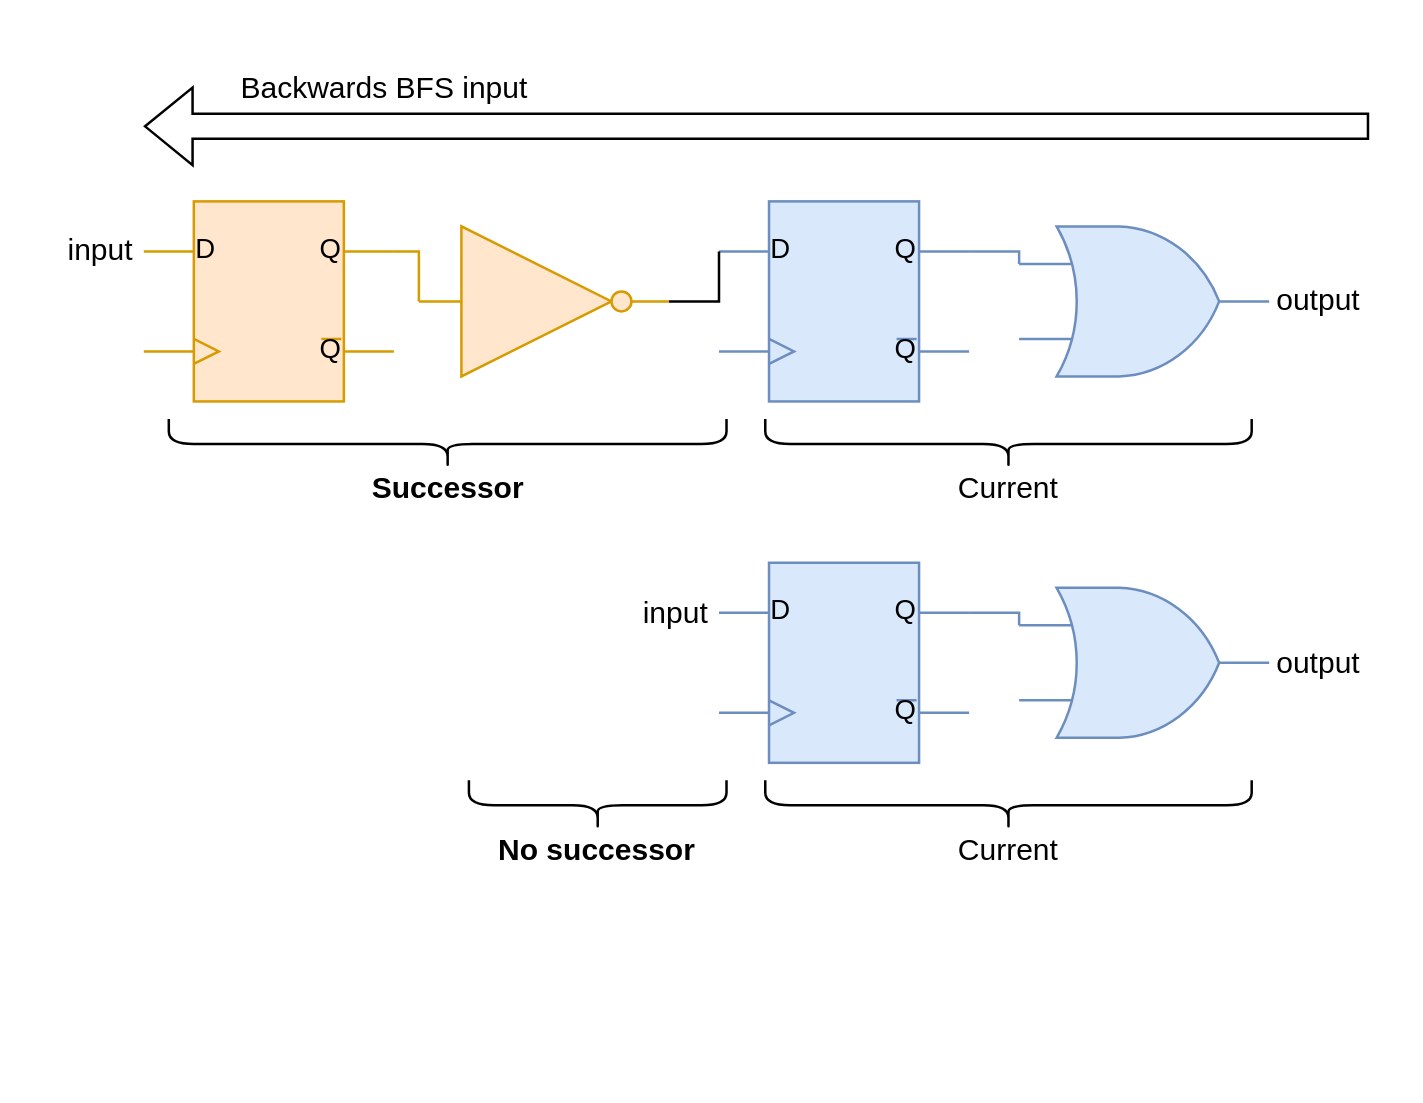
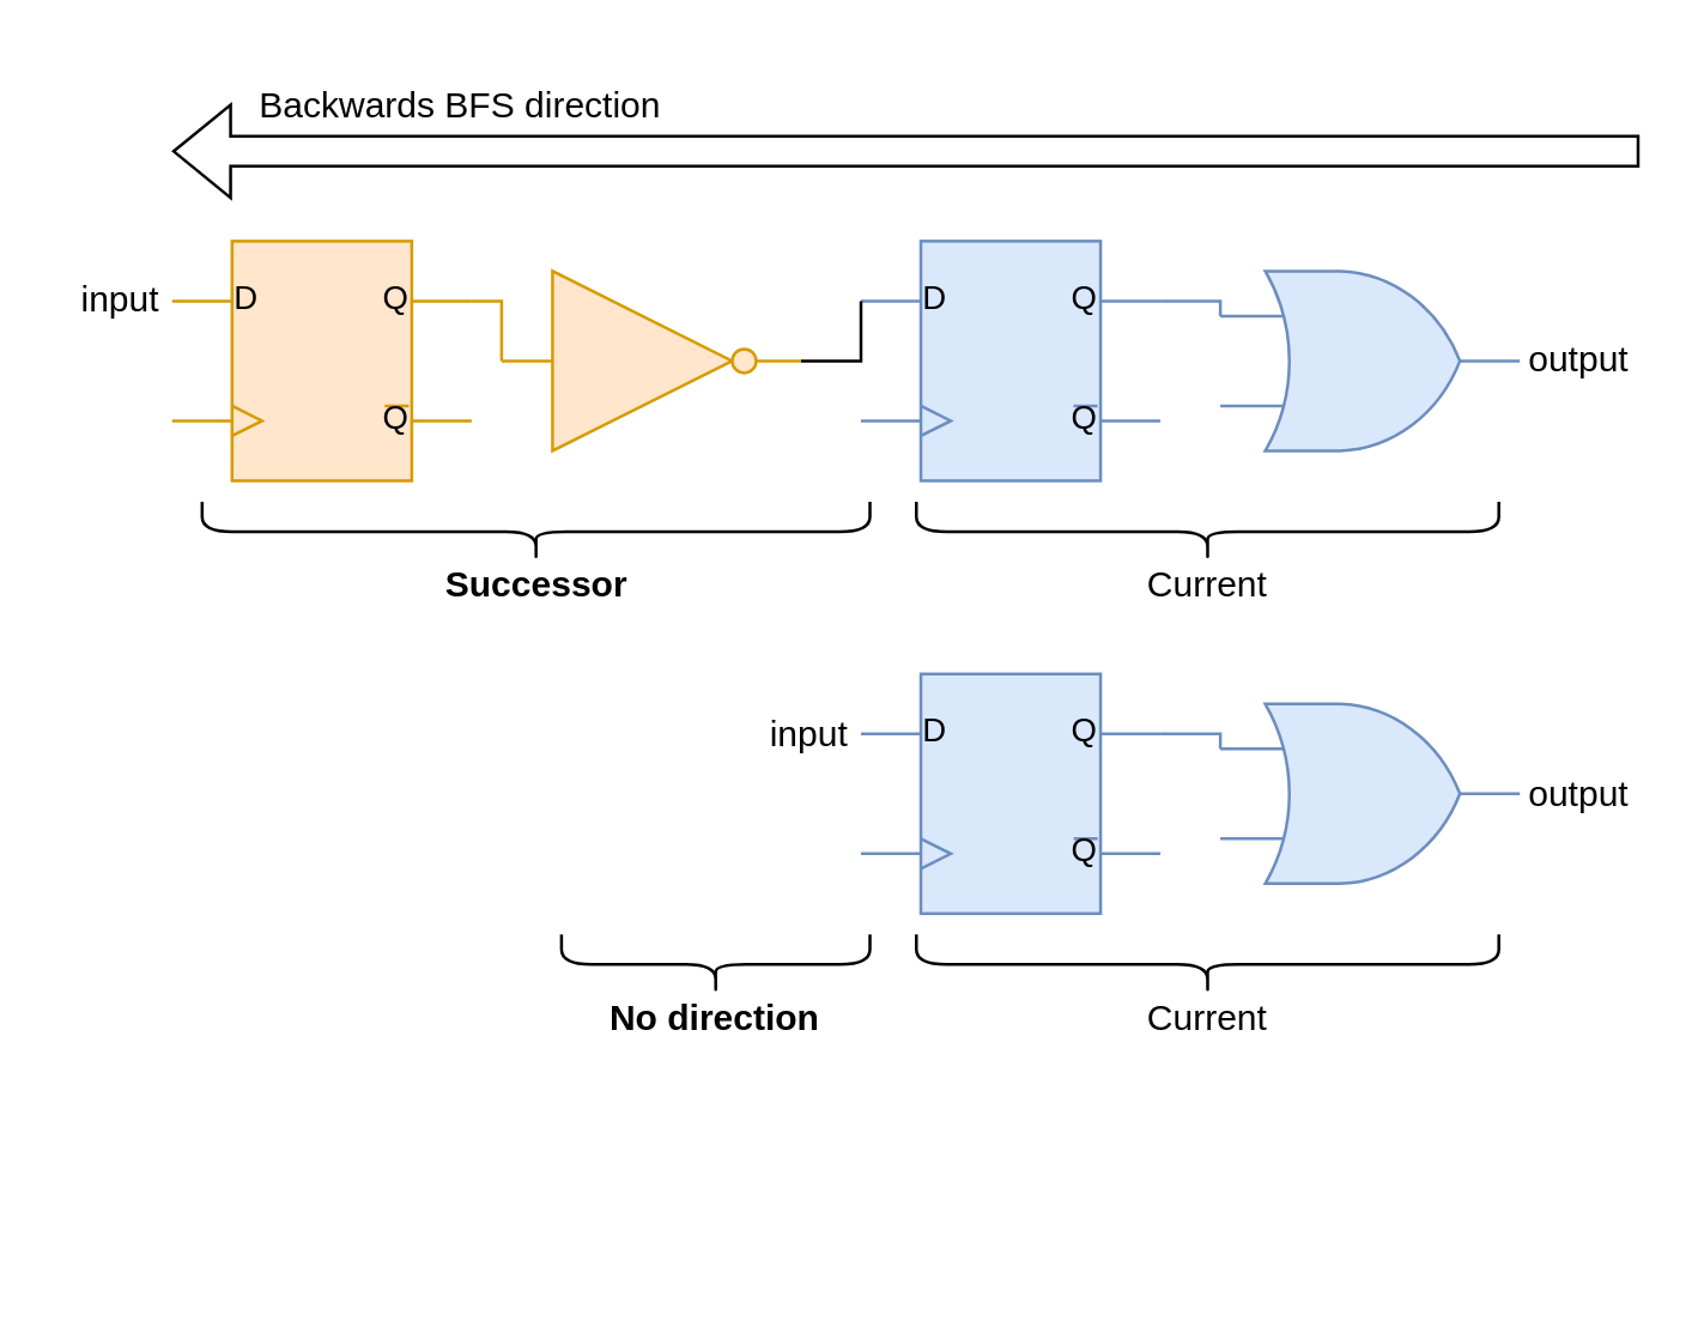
- <mxCell id="25" value="Backwards BFS input" style="text;html=1;align=center;verticalAlign=middle;whiteSpace=wrap;rounded=0;" vertex="1" parent="1"><mxGeometry x="68.5" y="20" width="168.5" height="30" as="geometry" /></mxCell>
+ <mxCell id="25" value="Backwards BFS direction" style="text;html=1;align=center;verticalAlign=middle;whiteSpace=wrap;rounded=0;" vertex="1" parent="1"><mxGeometry x="68.5" y="20" width="168.5" height="30" as="geometry" /></mxCell>
- <mxCell id="23" value="No successor" style="text;html=1;align=center;verticalAlign=middle;whiteSpace=wrap;rounded=0;fontStyle=1" vertex="1" parent="1"><mxGeometry x="184.25" y="324.5" width="108.5" height="30" as="geometry" /></mxCell>
+ <mxCell id="23" value="No direction" style="text;html=1;align=center;verticalAlign=middle;whiteSpace=wrap;rounded=0;fontStyle=1" vertex="1" parent="1"><mxGeometry x="184.25" y="324.5" width="108.5" height="30" as="geometry" /></mxCell>
